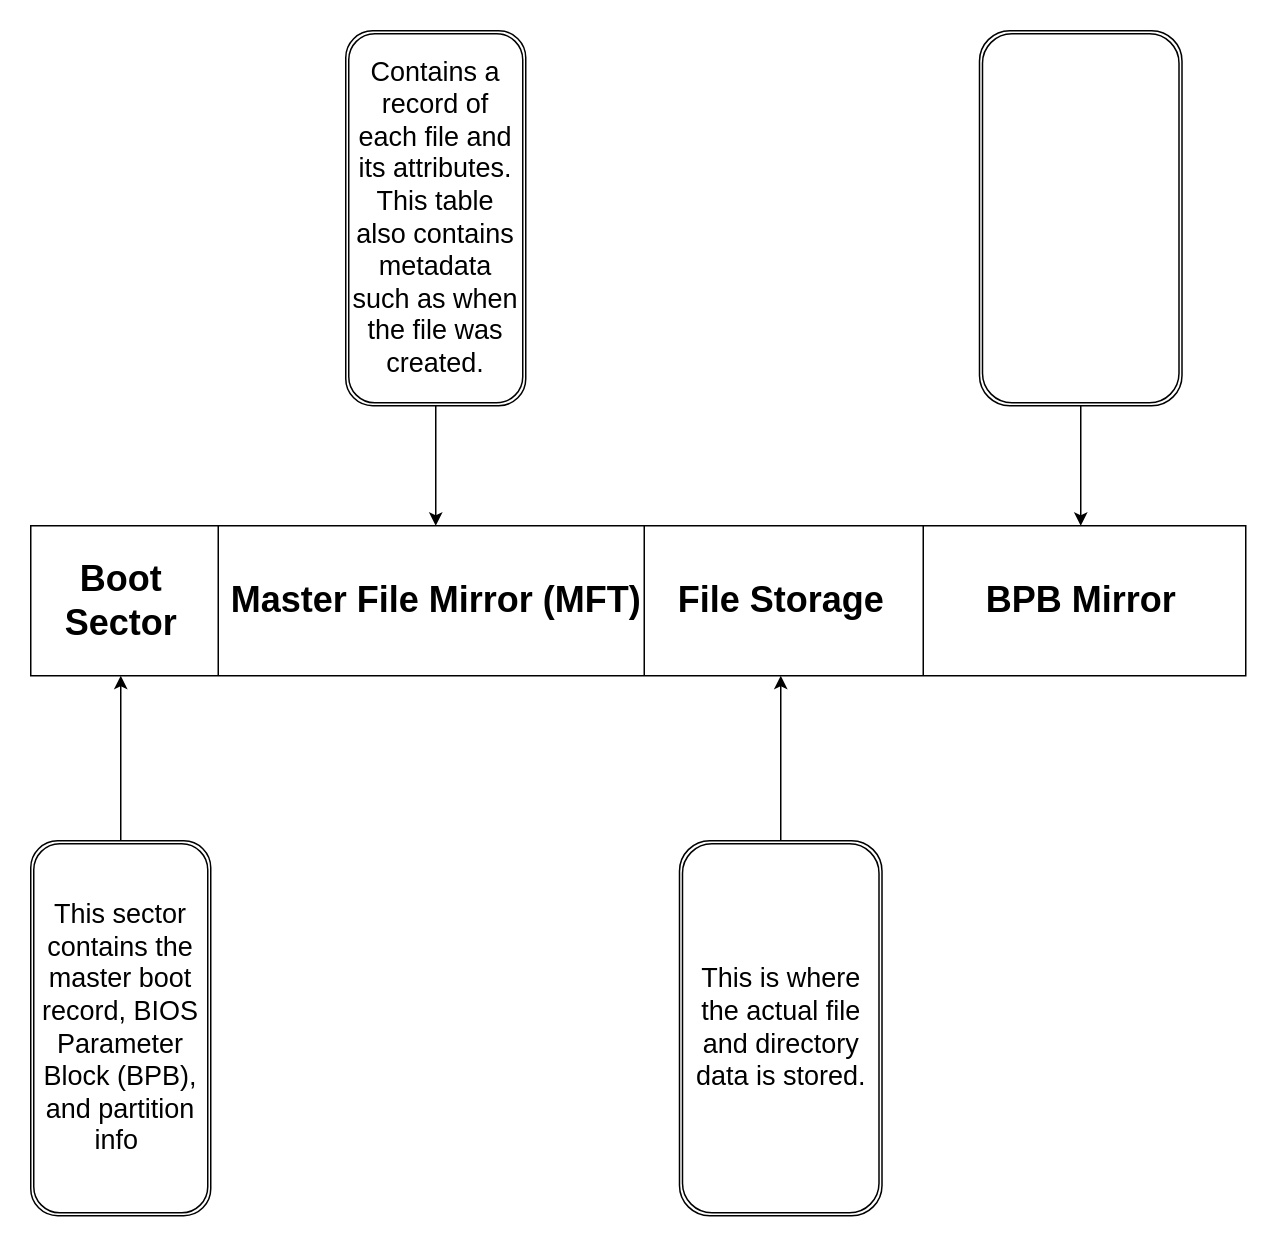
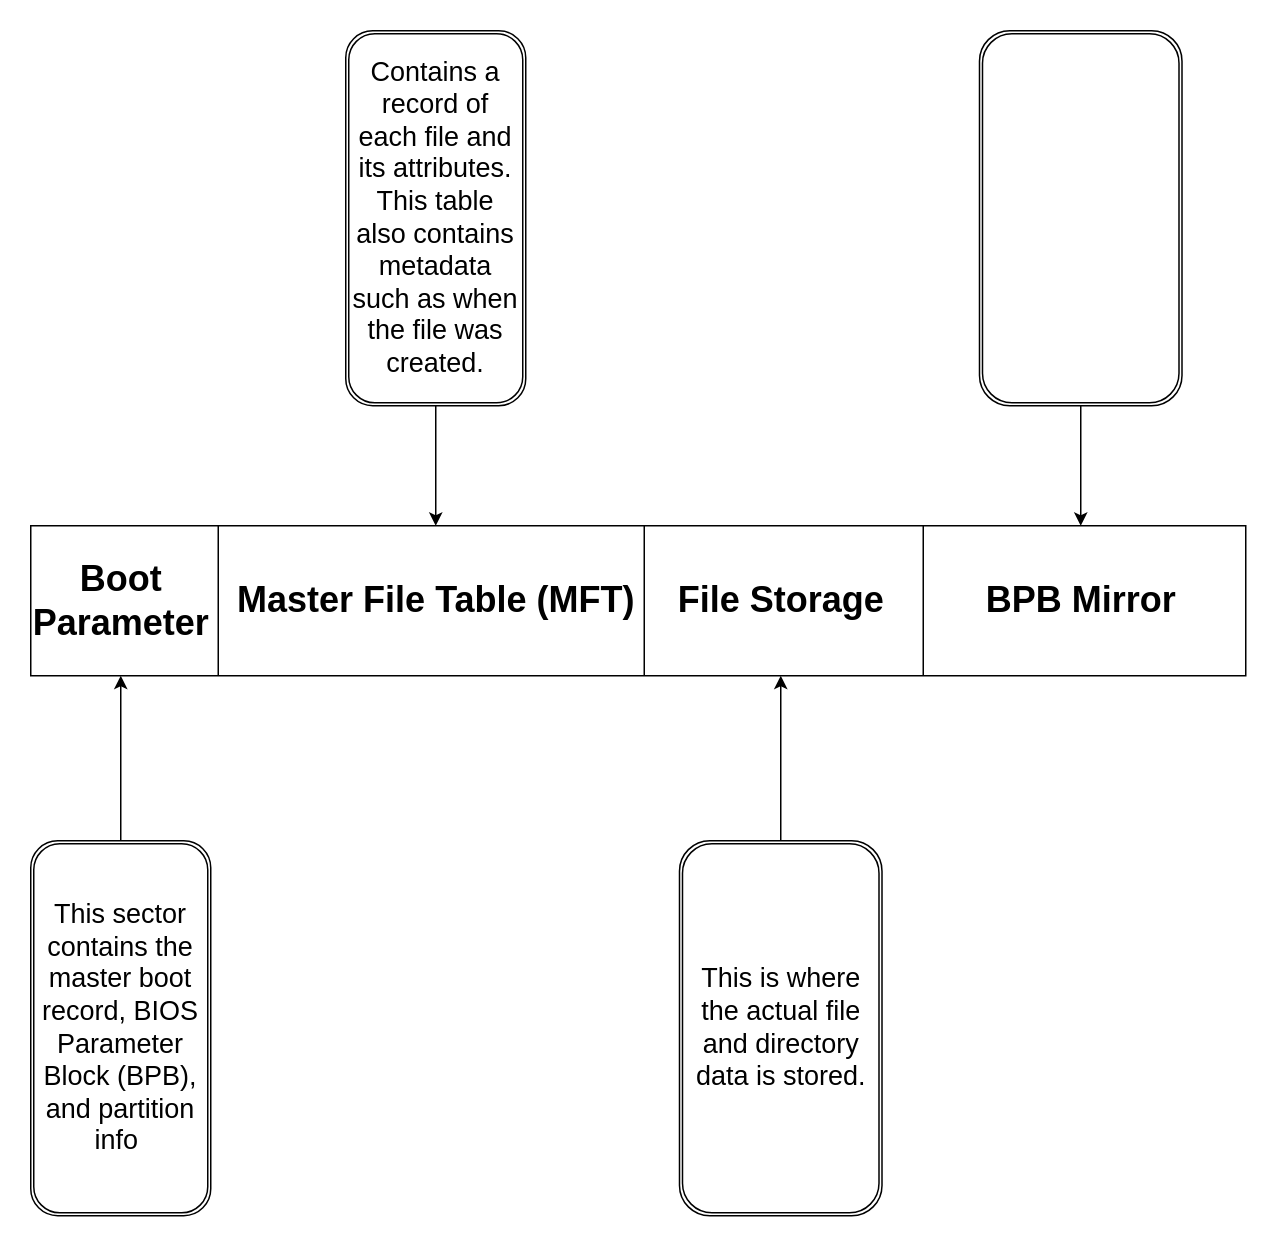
- <mxCell id="3" value="Boot&lt;br&gt;Sector" style="text;strokeColor=none;fillColor=none;html=1;fontSize=24;fontStyle=1;verticalAlign=middle;align=center;" vertex="1" parent="1"><mxGeometry x="30" y="350" width="100" height="100" as="geometry" /></mxCell>
+ <mxCell id="3" value="Boot&lt;br&gt;Parameter" style="text;strokeColor=none;fillColor=none;html=1;fontSize=24;fontStyle=1;verticalAlign=middle;align=center;" vertex="1" parent="1"><mxGeometry x="30" y="350" width="100" height="100" as="geometry" /></mxCell>
- <mxCell id="6" value="Master File Mirror (MFT)" style="text;strokeColor=none;fillColor=none;html=1;fontSize=24;fontStyle=1;verticalAlign=middle;align=center;" vertex="1" parent="1"><mxGeometry x="150" y="350" width="280" height="100" as="geometry" /></mxCell>
+ <mxCell id="6" value="Master File Table (MFT)" style="text;strokeColor=none;fillColor=none;html=1;fontSize=24;fontStyle=1;verticalAlign=middle;align=center;" vertex="1" parent="1"><mxGeometry x="150" y="350" width="280" height="100" as="geometry" /></mxCell>
